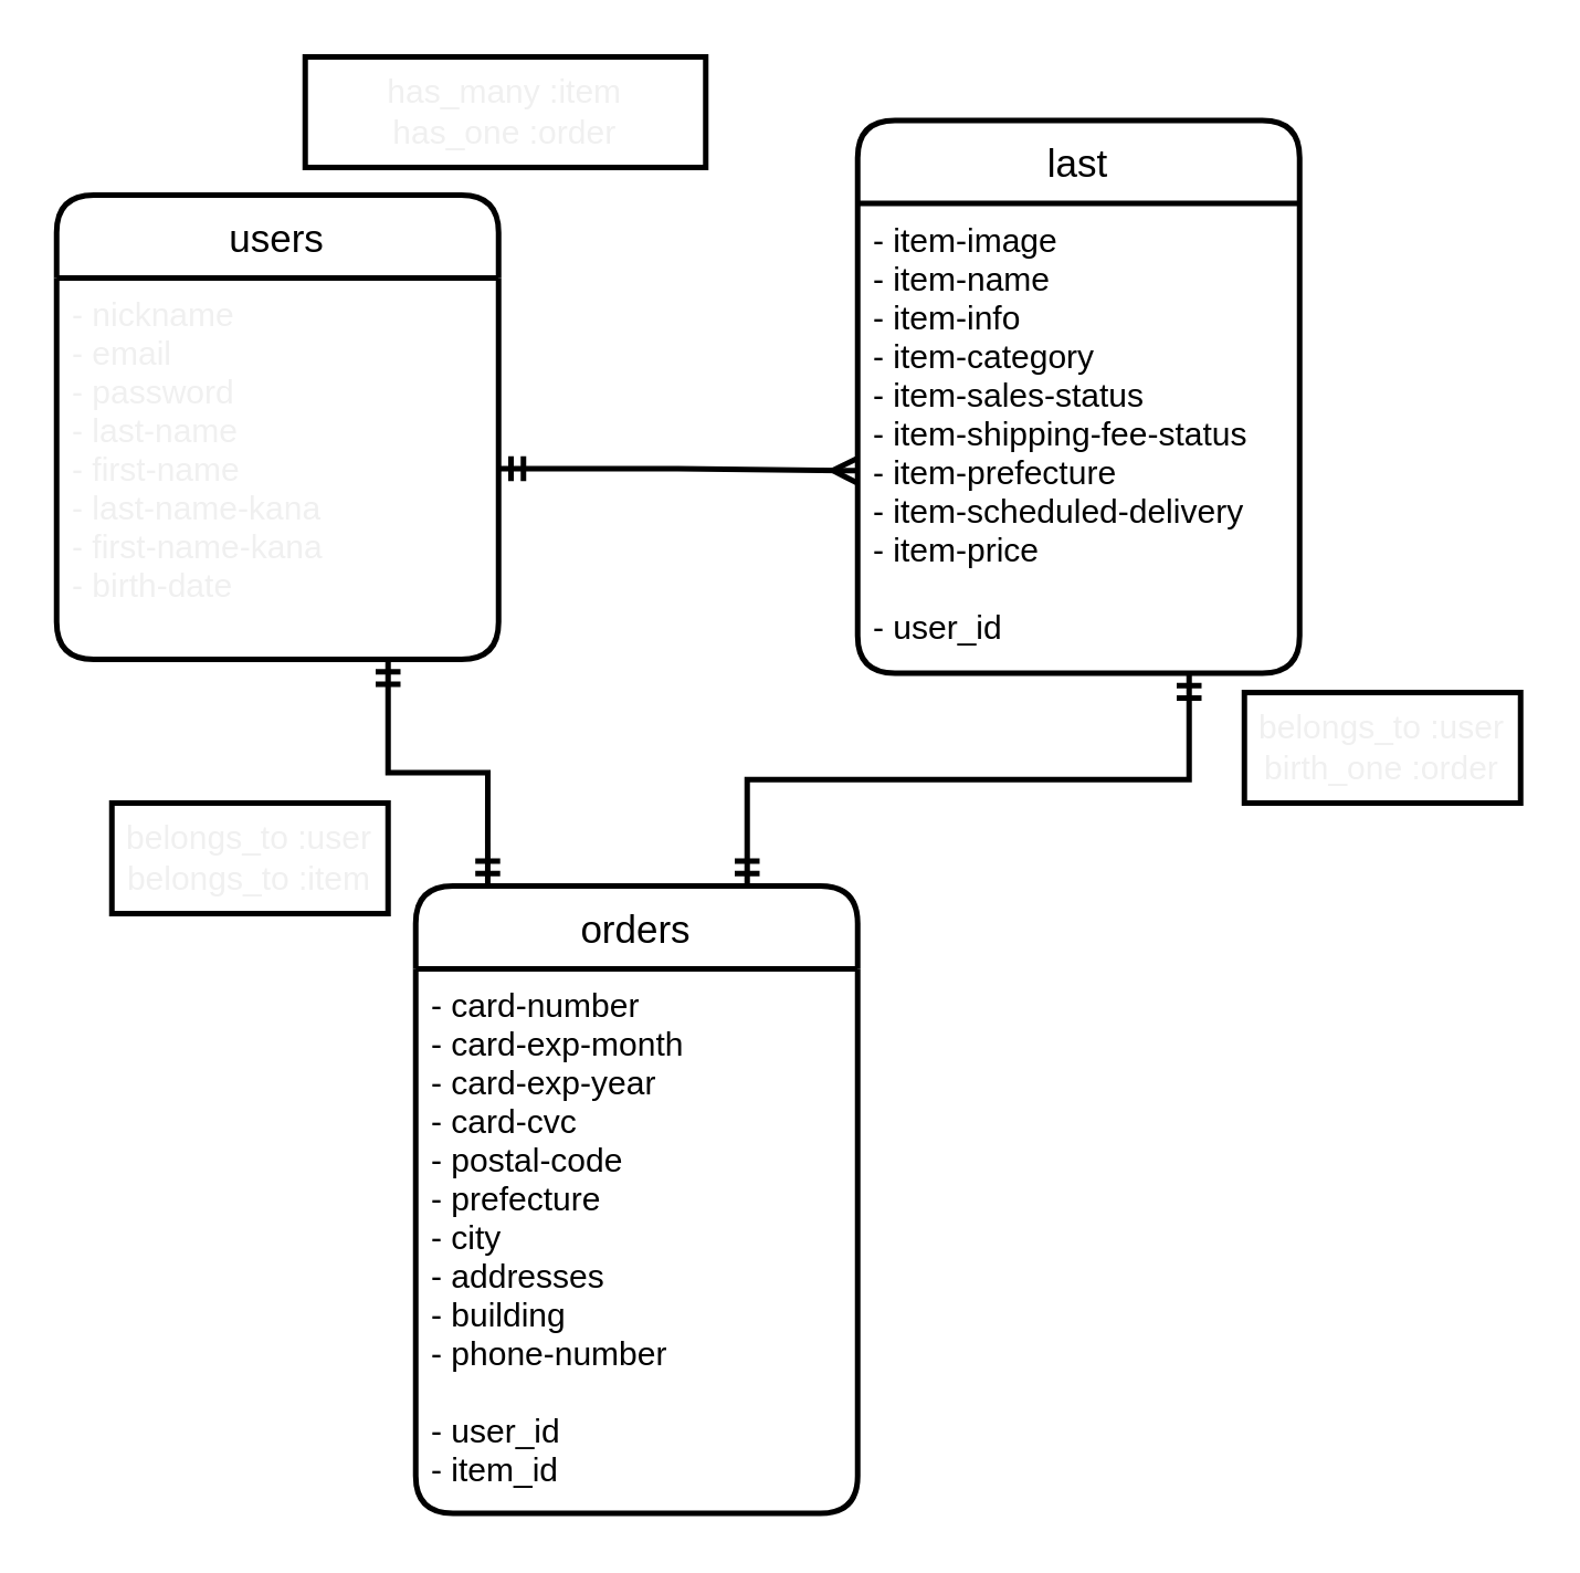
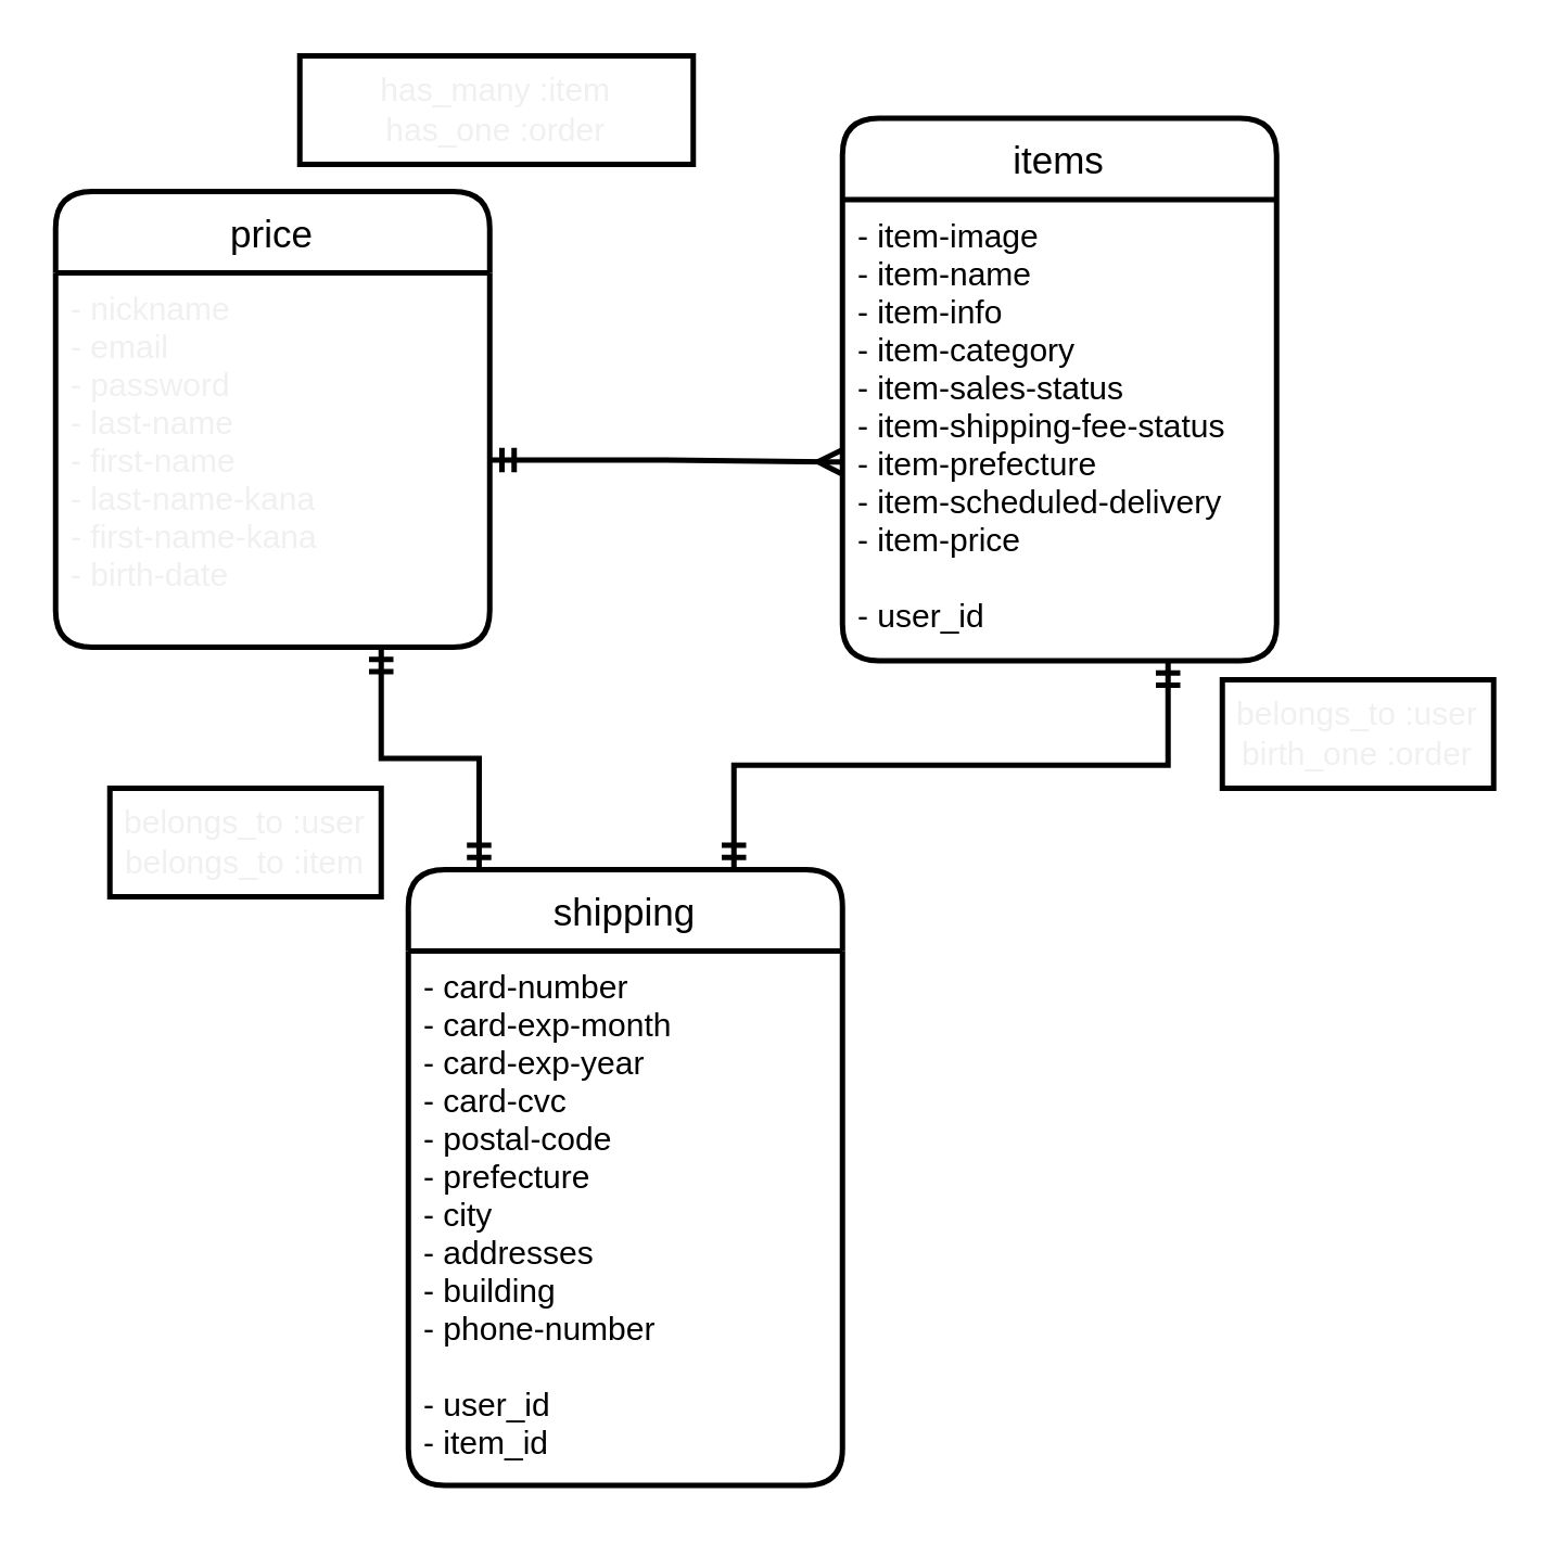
- <mxCell id="2" value="last" style="swimlane;childLayout=stackLayout;horizontal=1;startSize=30;horizontalStack=0;rounded=1;fontSize=14;fontStyle=0;strokeWidth=2;resizeParent=0;resizeLast=1;shadow=0;dashed=0;align=center;" vertex="1" parent="1"><mxGeometry x="310" y="43" width="160" height="200" as="geometry" /></mxCell>
+ <mxCell id="2" value="items" style="swimlane;childLayout=stackLayout;horizontal=1;startSize=30;horizontalStack=0;rounded=1;fontSize=14;fontStyle=0;strokeWidth=2;resizeParent=0;resizeLast=1;shadow=0;dashed=0;align=center;" vertex="1" parent="1"><mxGeometry x="310" y="43" width="160" height="200" as="geometry" /></mxCell>
- <mxCell id="4" value="users" style="swimlane;childLayout=stackLayout;horizontal=1;startSize=30;horizontalStack=0;rounded=1;fontSize=14;fontStyle=0;strokeWidth=2;resizeParent=0;resizeLast=1;shadow=0;dashed=0;align=center;verticalAlign=middle;labelBackgroundColor=none;" vertex="1" parent="1"><mxGeometry x="20" y="70" width="160" height="168" as="geometry" /></mxCell>
+ <mxCell id="4" value="price" style="swimlane;childLayout=stackLayout;horizontal=1;startSize=30;horizontalStack=0;rounded=1;fontSize=14;fontStyle=0;strokeWidth=2;resizeParent=0;resizeLast=1;shadow=0;dashed=0;align=center;verticalAlign=middle;labelBackgroundColor=none;" vertex="1" parent="1"><mxGeometry x="20" y="70" width="160" height="168" as="geometry" /></mxCell>
- <mxCell id="6" value="orders" style="swimlane;childLayout=stackLayout;horizontal=1;startSize=30;horizontalStack=0;rounded=1;fontSize=14;fontStyle=0;strokeWidth=2;resizeParent=0;resizeLast=1;shadow=0;dashed=0;align=center;labelBackgroundColor=none;" vertex="1" parent="1"><mxGeometry x="150" y="320" width="160" height="227" as="geometry" /></mxCell>
+ <mxCell id="6" value="shipping" style="swimlane;childLayout=stackLayout;horizontal=1;startSize=30;horizontalStack=0;rounded=1;fontSize=14;fontStyle=0;strokeWidth=2;resizeParent=0;resizeLast=1;shadow=0;dashed=0;align=center;labelBackgroundColor=none;" vertex="1" parent="1"><mxGeometry x="150" y="320" width="160" height="227" as="geometry" /></mxCell>
